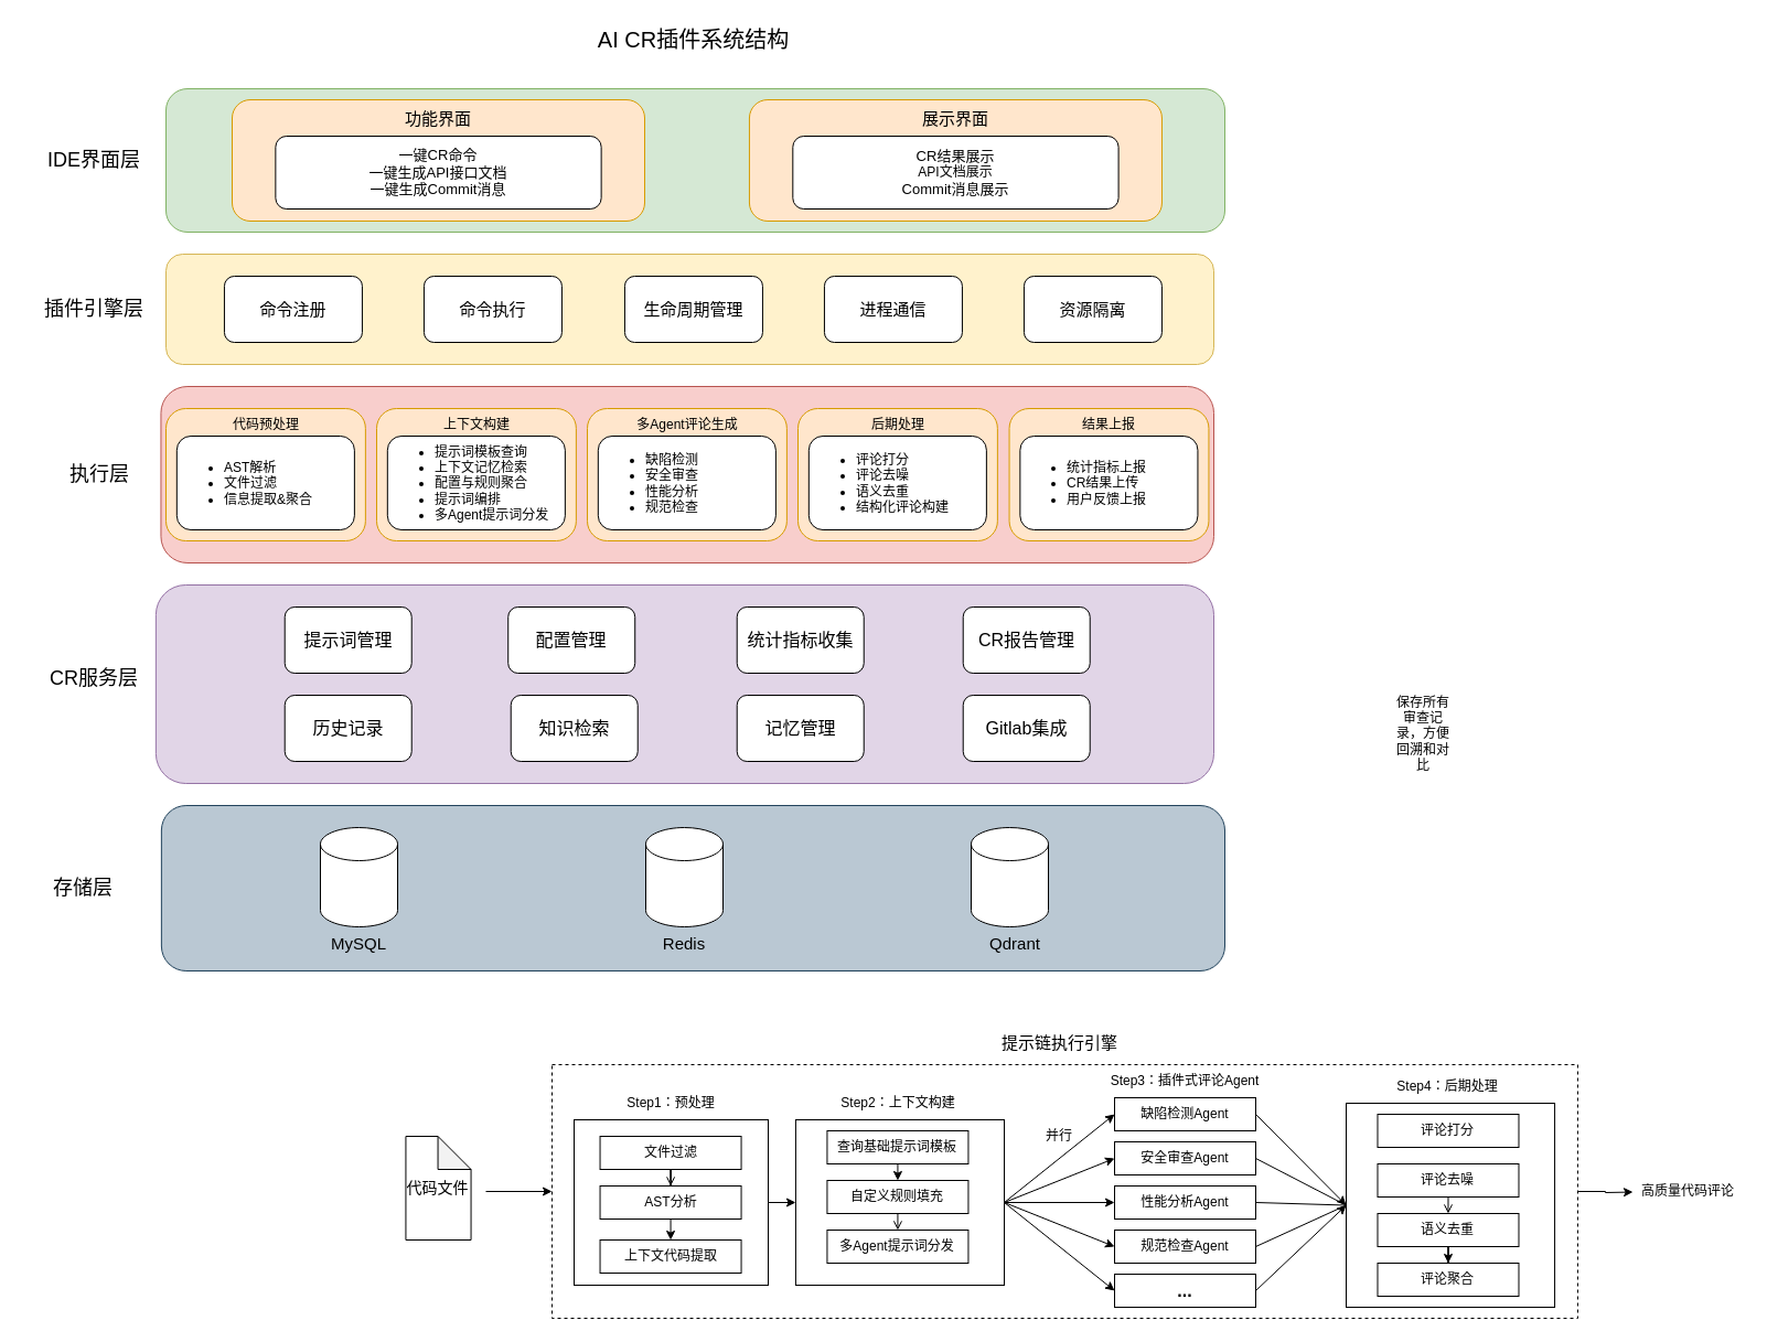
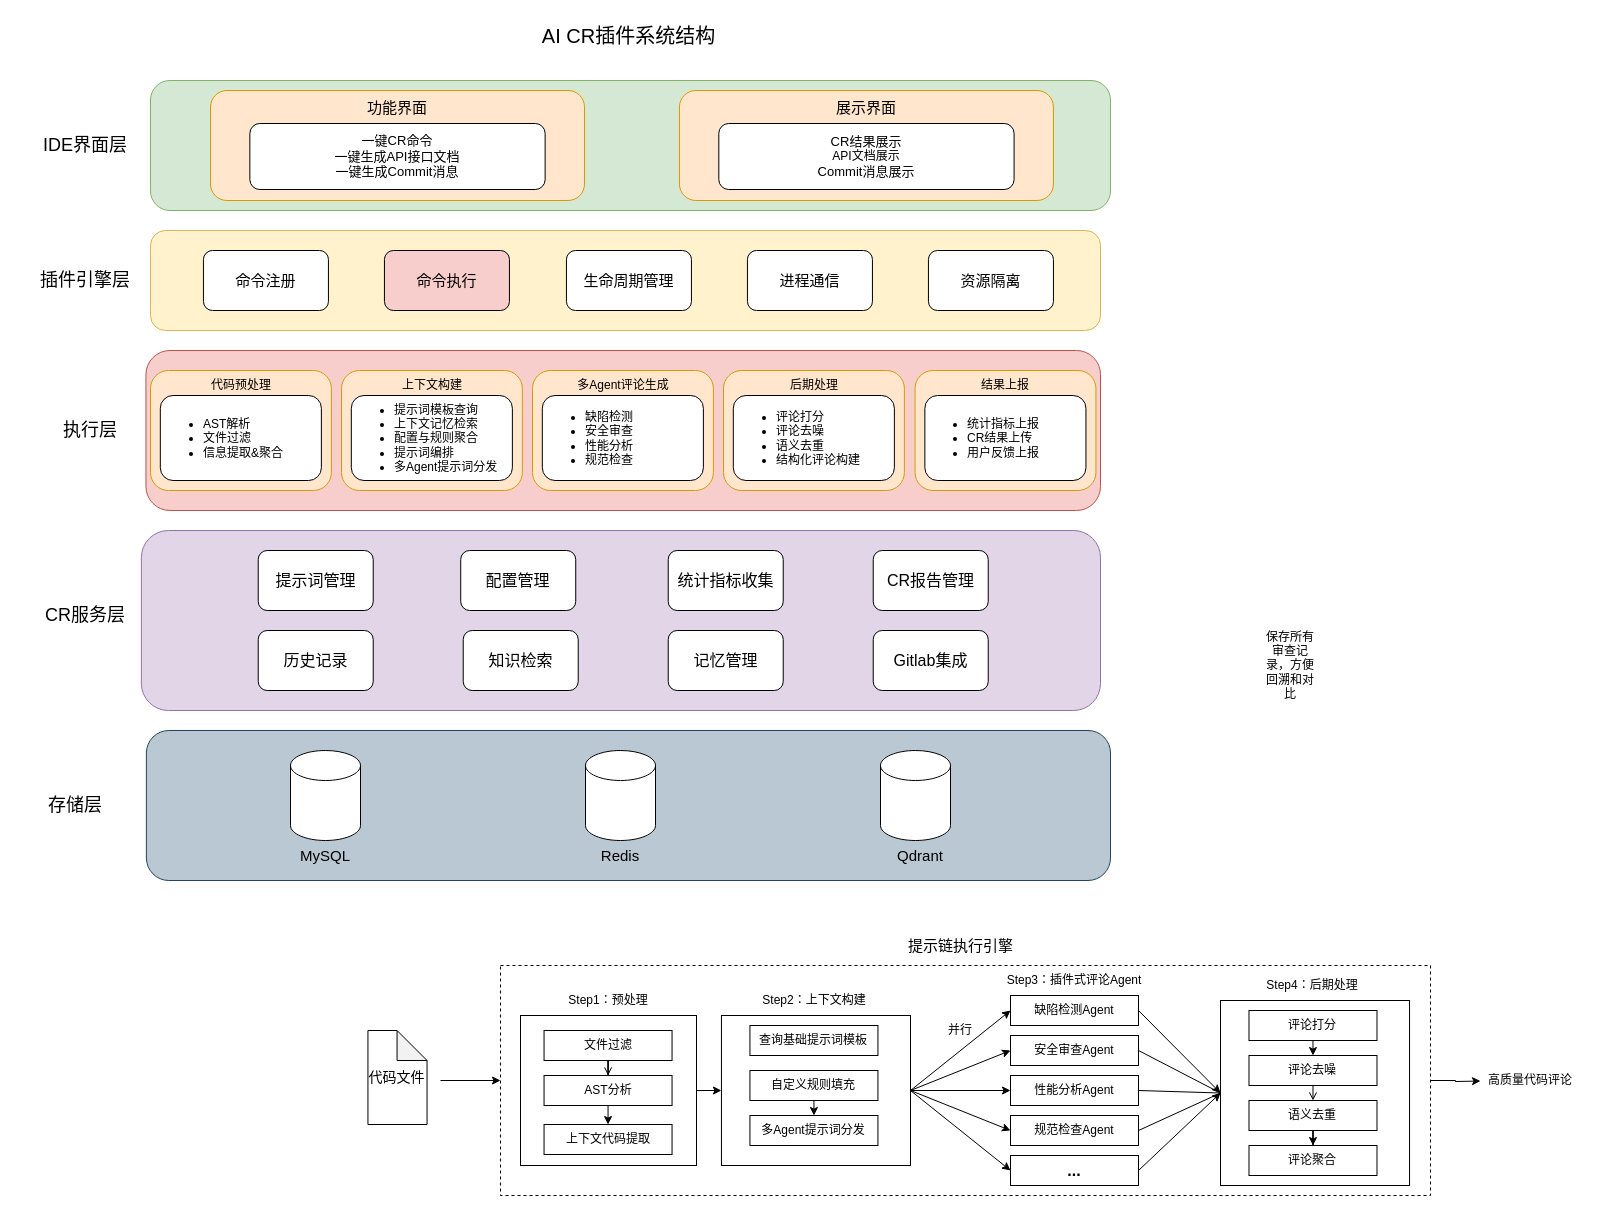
- <mxCell id="54" value="&lt;font style=&quot;font-size: 15px;&quot;&gt;命令执行&lt;/font&gt;" style="rounded=1;whiteSpace=wrap;html=1;" vertex="1" parent="1"><mxGeometry x="383.95" y="250" width="125" height="60" as="geometry" /></mxCell>
+ <mxCell id="54" value="&lt;font style=&quot;font-size: 15px;&quot;&gt;命令执行&lt;/font&gt;" style="rounded=1;whiteSpace=wrap;html=1;fillColor=#f8cecc;" vertex="1" parent="1"><mxGeometry x="383.95" y="250" width="125" height="60" as="geometry" /></mxCell>
+ <mxCell id="111" style="edgeStyle=orthogonalEdgeStyle;rounded=0;orthogonalLoop=1;jettySize=auto;html=1;exitX=0.5;exitY=1;exitDx=0;exitDy=0;entryX=0.5;entryY=0;entryDx=0;entryDy=0;" edge="1" parent="72" source="112" target="114"><mxGeometry relative="1" as="geometry" /></mxCell>
- <mxCell id="93" style="edgeStyle=orthogonalEdgeStyle;rounded=0;orthogonalLoop=1;jettySize=auto;html=1;exitX=0.5;exitY=1;exitDx=0;exitDy=0;entryX=0.5;entryY=0;entryDx=0;entryDy=0;" edge="1" parent="90" source="94" target="96"><mxGeometry relative="1" as="geometry" /></mxCell>
- <mxCell id="95" style="edgeStyle=orthogonalEdgeStyle;rounded=0;orthogonalLoop=1;jettySize=auto;html=1;exitX=0.5;exitY=1;exitDx=0;exitDy=0;entryX=0.5;entryY=0;entryDx=0;entryDy=0;endArrow=open;" edge="1" parent="90" source="96" target="97"><mxGeometry relative="1" as="geometry" /></mxCell>
+ <mxCell id="95" style="edgeStyle=orthogonalEdgeStyle;rounded=0;orthogonalLoop=1;jettySize=auto;html=1;exitX=0.5;exitY=1;exitDx=0;exitDy=0;entryX=0.5;entryY=0;entryDx=0;entryDy=0;" edge="1" parent="90" source="96" target="97"><mxGeometry relative="1" as="geometry" /></mxCell>
